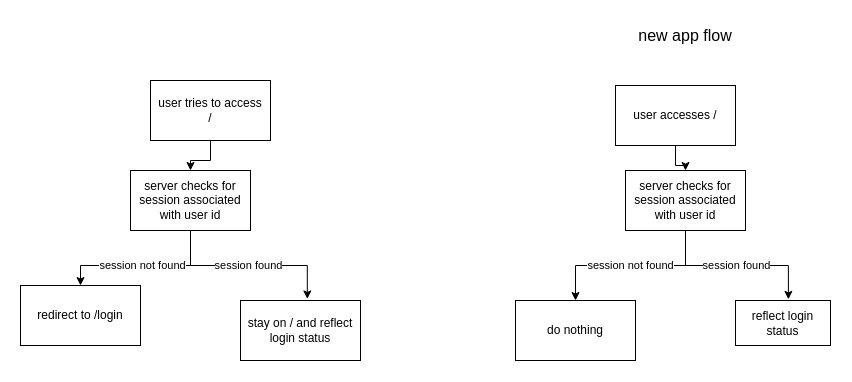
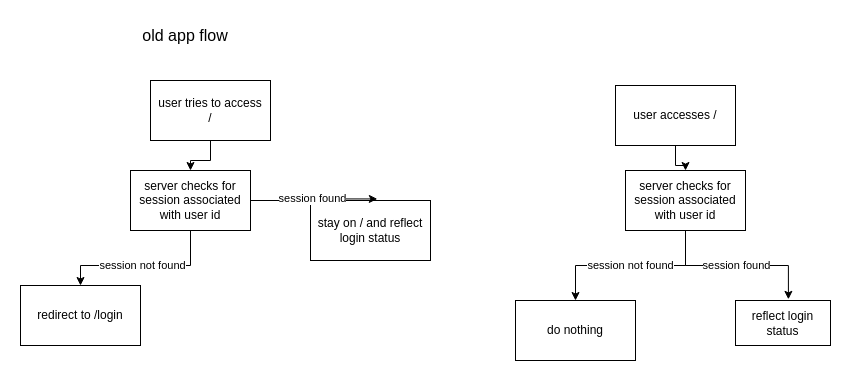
+ <mxCell id="9" value="old app flow" style="text;html=1;align=center;verticalAlign=middle;whiteSpace=wrap;rounded=0;fontSize=16;" vertex="1" parent="1"><mxGeometry x="120" y="20" width="130" height="30" as="geometry" /></mxCell>
- <mxCell id="10" value="new app flow" style="text;html=1;align=center;verticalAlign=middle;whiteSpace=wrap;rounded=0;fontSize=16;" vertex="1" parent="1"><mxGeometry x="620" y="20" width="130" height="30" as="geometry" /></mxCell>
- <mxCell id="7" value="stay on / and reflect login status" style="rounded=0;whiteSpace=wrap;html=1;" vertex="1" parent="1"><mxGeometry x="240" y="300" width="120" height="60" as="geometry" /></mxCell>
+ <mxCell id="7" value="stay on / and reflect login status" style="rounded=0;whiteSpace=wrap;html=1;" vertex="1" parent="1"><mxGeometry x="310" y="200" width="120" height="60" as="geometry" /></mxCell>
